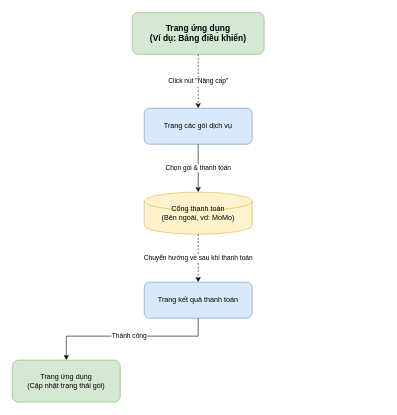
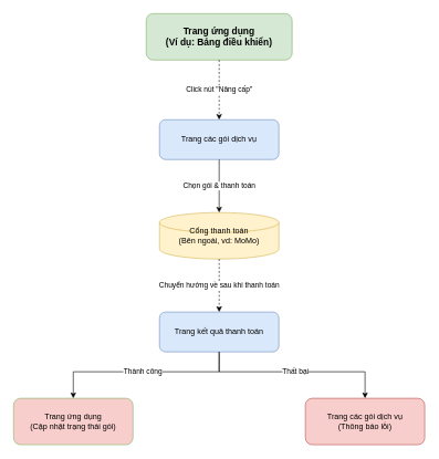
+ <mxCell id="11" value="Thất bại" style="edgeStyle=orthogonalEdgeStyle;rounded=0;orthogonalLoop=1;jettySize=auto;html=1;endArrow=classic;endFill=1;" edge="1" parent="1" source="8" target="12"><mxGeometry relative="1" as="geometry"><mxPoint x="340" y="570" as="targetPoint" /><Array as="points"><mxPoint x="330" y="560" /><mxPoint x="550" y="560" /></Array></mxGeometry></mxCell>
- <mxCell id="10" value="Trang ứng dụng&lt;br&gt;(Cập nhật trạng thái gói)" style="rounded=1;whiteSpace=wrap;html=1;fillColor=#d5e8d4;strokeColor=#82b366;" vertex="1" parent="1"><mxGeometry x="20" y="600" width="180" height="70" as="geometry" /></mxCell>
+ <mxCell id="10" value="Trang ứng dụng&lt;br&gt;(Cập nhật trạng thái gói)" style="rounded=1;whiteSpace=wrap;html=1;fillColor=#f8cecc;strokeColor=#82b366;" vertex="1" parent="1"><mxGeometry x="20" y="600" width="180" height="70" as="geometry" /></mxCell>
+ <mxCell id="12" value="Trang các gói dịch vụ&lt;br&gt;(Thông báo lỗi)" style="rounded=1;whiteSpace=wrap;html=1;fillColor=#f8cecc;strokeColor=#b85450;" vertex="1" parent="1"><mxGeometry x="460" y="600" width="180" height="70" as="geometry" /></mxCell>
